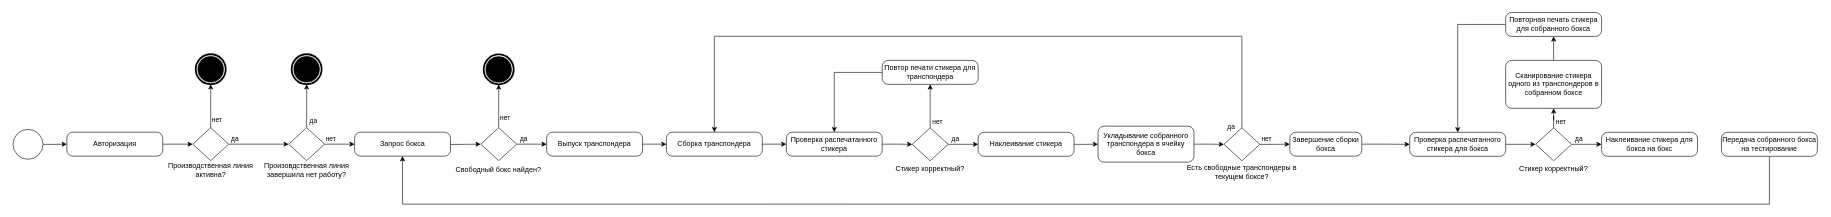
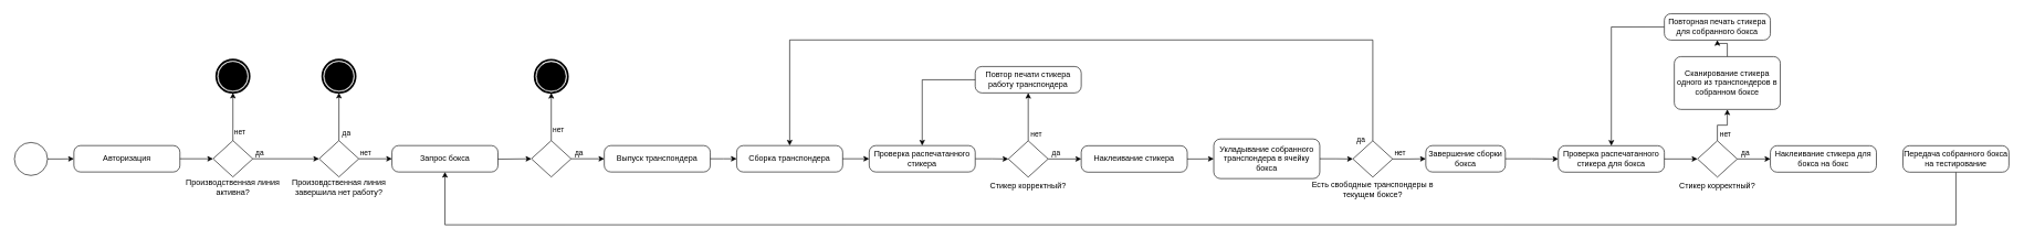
- <mxCell id="46" value="Повтор печати стикера для транспондера" style="points=[[0.25,0,0],[0.5,0,0],[0.75,0,0],[1,0.25,0],[1,0.5,0],[1,0.75,0],[0.75,1,0],[0.5,1,0],[0.25,1,0],[0,0.75,0],[0,0.5,0],[0,0.25,0]];shape=mxgraph.bpmn.task;whiteSpace=wrap;rectStyle=rounded;size=10;html=1;container=1;expand=0;collapsible=0;taskMarker=abstract;" vertex="1" parent="1"><mxGeometry x="1470" y="100.25" width="160" height="40" as="geometry" /></mxCell>
+ <mxCell id="46" value="Повтор печати стикера работу транспондера" style="points=[[0.25,0,0],[0.5,0,0],[0.75,0,0],[1,0.25,0],[1,0.5,0],[1,0.75,0],[0.75,1,0],[0.5,1,0],[0.25,1,0],[0,0.75,0],[0,0.5,0],[0,0.25,0]];shape=mxgraph.bpmn.task;whiteSpace=wrap;rectStyle=rounded;size=10;html=1;container=1;expand=0;collapsible=0;taskMarker=abstract;" vertex="1" parent="1"><mxGeometry x="1470" y="100.25" width="160" height="40" as="geometry" /></mxCell>
- <mxCell id="59" value="Сканирование стикера одного из транспондеров в собранном боксе" style="points=[[0.25,0,0],[0.5,0,0],[0.75,0,0],[1,0.25,0],[1,0.5,0],[1,0.75,0],[0.75,1,0],[0.5,1,0],[0.25,1,0],[0,0.75,0],[0,0.5,0],[0,0.25,0]];shape=mxgraph.bpmn.task;whiteSpace=wrap;rectStyle=rounded;size=10;html=1;container=1;expand=0;collapsible=0;taskMarker=abstract;" vertex="1" parent="1"><mxGeometry x="2510" y="100.25" width="160" height="80" as="geometry" /></mxCell>
+ <mxCell id="59" value="Сканирование стикера одного из транспондеров в собранном боксе" style="points=[[0.25,0,0],[0.5,0,0],[0.75,0,0],[1,0.25,0],[1,0.5,0],[1,0.75,0],[0.75,1,0],[0.5,1,0],[0.25,1,0],[0,0.75,0],[0,0.5,0],[0,0.25,0]];shape=mxgraph.bpmn.task;whiteSpace=wrap;rectStyle=rounded;size=10;html=1;container=1;expand=0;collapsible=0;taskMarker=abstract;" vertex="1" parent="1"><mxGeometry x="2525" y="85.25" width="160" height="80" as="geometry" /></mxCell>
- <mxCell id="28" value="Свободный бокс найден?" style="text;html=1;strokeColor=none;fillColor=none;align=center;verticalAlign=middle;whiteSpace=wrap;rounded=0;" vertex="1" parent="1"><mxGeometry x="750.21" y="267.5" width="160" height="30" as="geometry" /></mxCell>
